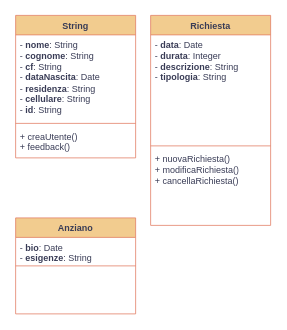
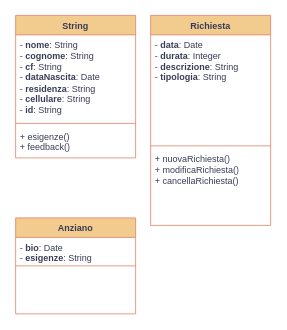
- <mxCell id="5" value="&lt;div&gt;+ creaUtente()&lt;/div&gt;+ feedback()" style="text;strokeColor=none;fillColor=none;align=left;verticalAlign=top;spacingLeft=4;spacingRight=4;overflow=hidden;rotatable=0;points=[[0,0.5],[1,0.5]];portConstraint=eastwest;whiteSpace=wrap;html=1;labelBackgroundColor=none;fontColor=#393C56;" vertex="1" parent="2"><mxGeometry y="148" width="160" height="42" as="geometry" /></mxCell>
+ <mxCell id="5" value="&lt;div&gt;+ esigenze()&lt;/div&gt;+ feedback()" style="text;strokeColor=none;fillColor=none;align=left;verticalAlign=top;spacingLeft=4;spacingRight=4;overflow=hidden;rotatable=0;points=[[0,0.5],[1,0.5]];portConstraint=eastwest;whiteSpace=wrap;html=1;labelBackgroundColor=none;fontColor=#393C56;" vertex="1" parent="2"><mxGeometry y="148" width="160" height="42" as="geometry" /></mxCell>
